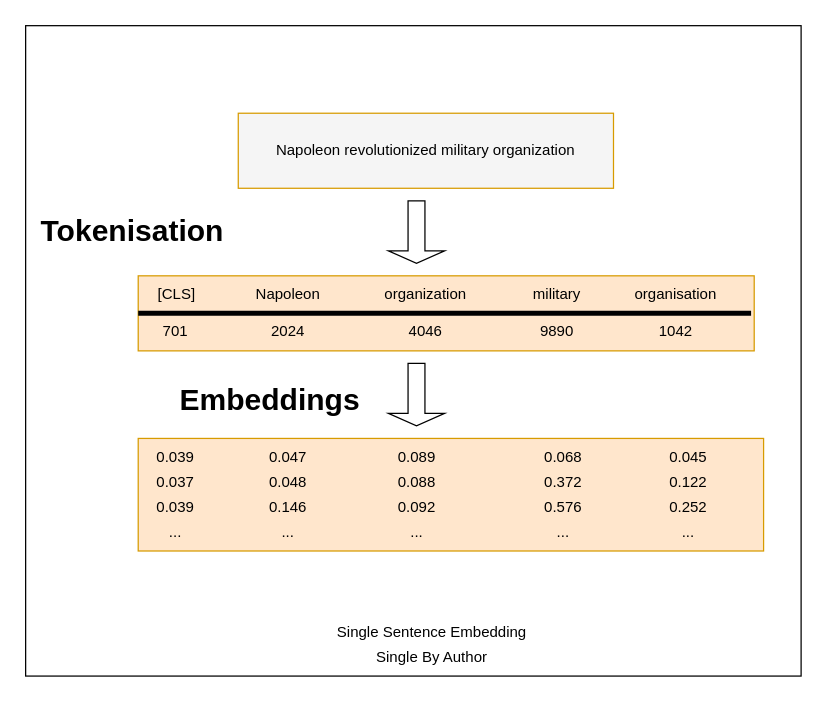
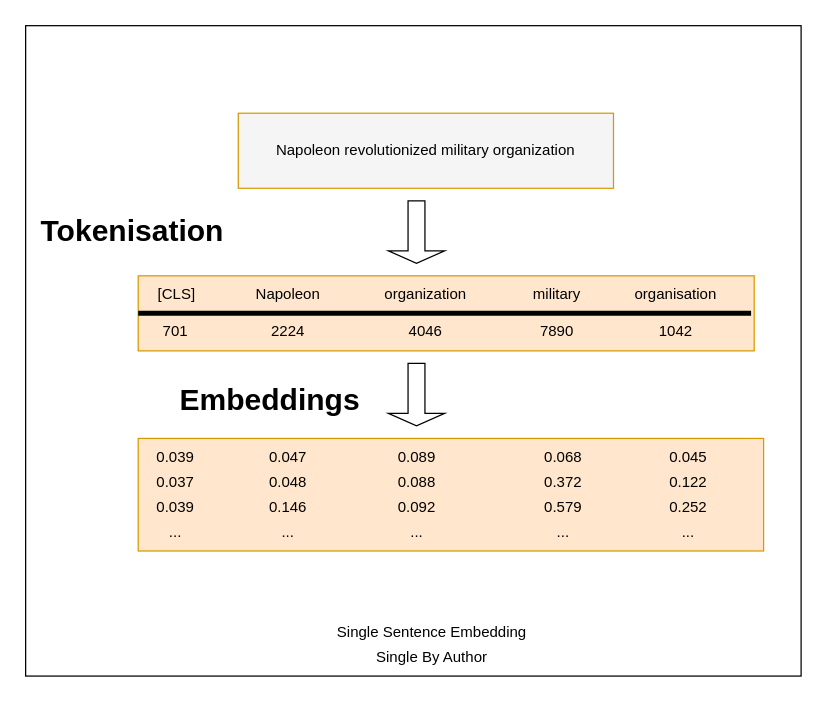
- <mxCell id="14" value="2024" style="text;html=1;strokeColor=none;fillColor=none;align=center;verticalAlign=middle;whiteSpace=wrap;rounded=0;" parent="5" vertex="1"><mxGeometry x="90" y="30" width="60" height="30" as="geometry" /></mxCell>
+ <mxCell id="14" value="2224" style="text;html=1;strokeColor=none;fillColor=none;align=center;verticalAlign=middle;whiteSpace=wrap;rounded=0;" parent="5" vertex="1"><mxGeometry x="90" y="30" width="60" height="30" as="geometry" /></mxCell>
- <mxCell id="16" value="9890" style="text;html=1;strokeColor=none;fillColor=none;align=center;verticalAlign=middle;whiteSpace=wrap;rounded=0;" parent="5" vertex="1"><mxGeometry x="305" y="30" width="60" height="30" as="geometry" /></mxCell>
+ <mxCell id="16" value="7890" style="text;html=1;strokeColor=none;fillColor=none;align=center;verticalAlign=middle;whiteSpace=wrap;rounded=0;" parent="5" vertex="1"><mxGeometry x="305" y="30" width="60" height="30" as="geometry" /></mxCell>
- <mxCell id="36" value="0.576" style="text;html=1;strokeColor=none;fillColor=none;align=center;verticalAlign=middle;whiteSpace=wrap;rounded=0;" parent="32" vertex="1"><mxGeometry x="310" width="60" height="30" as="geometry" /></mxCell>
+ <mxCell id="36" value="0.579" style="text;html=1;strokeColor=none;fillColor=none;align=center;verticalAlign=middle;whiteSpace=wrap;rounded=0;" parent="32" vertex="1"><mxGeometry x="310" width="60" height="30" as="geometry" /></mxCell>
